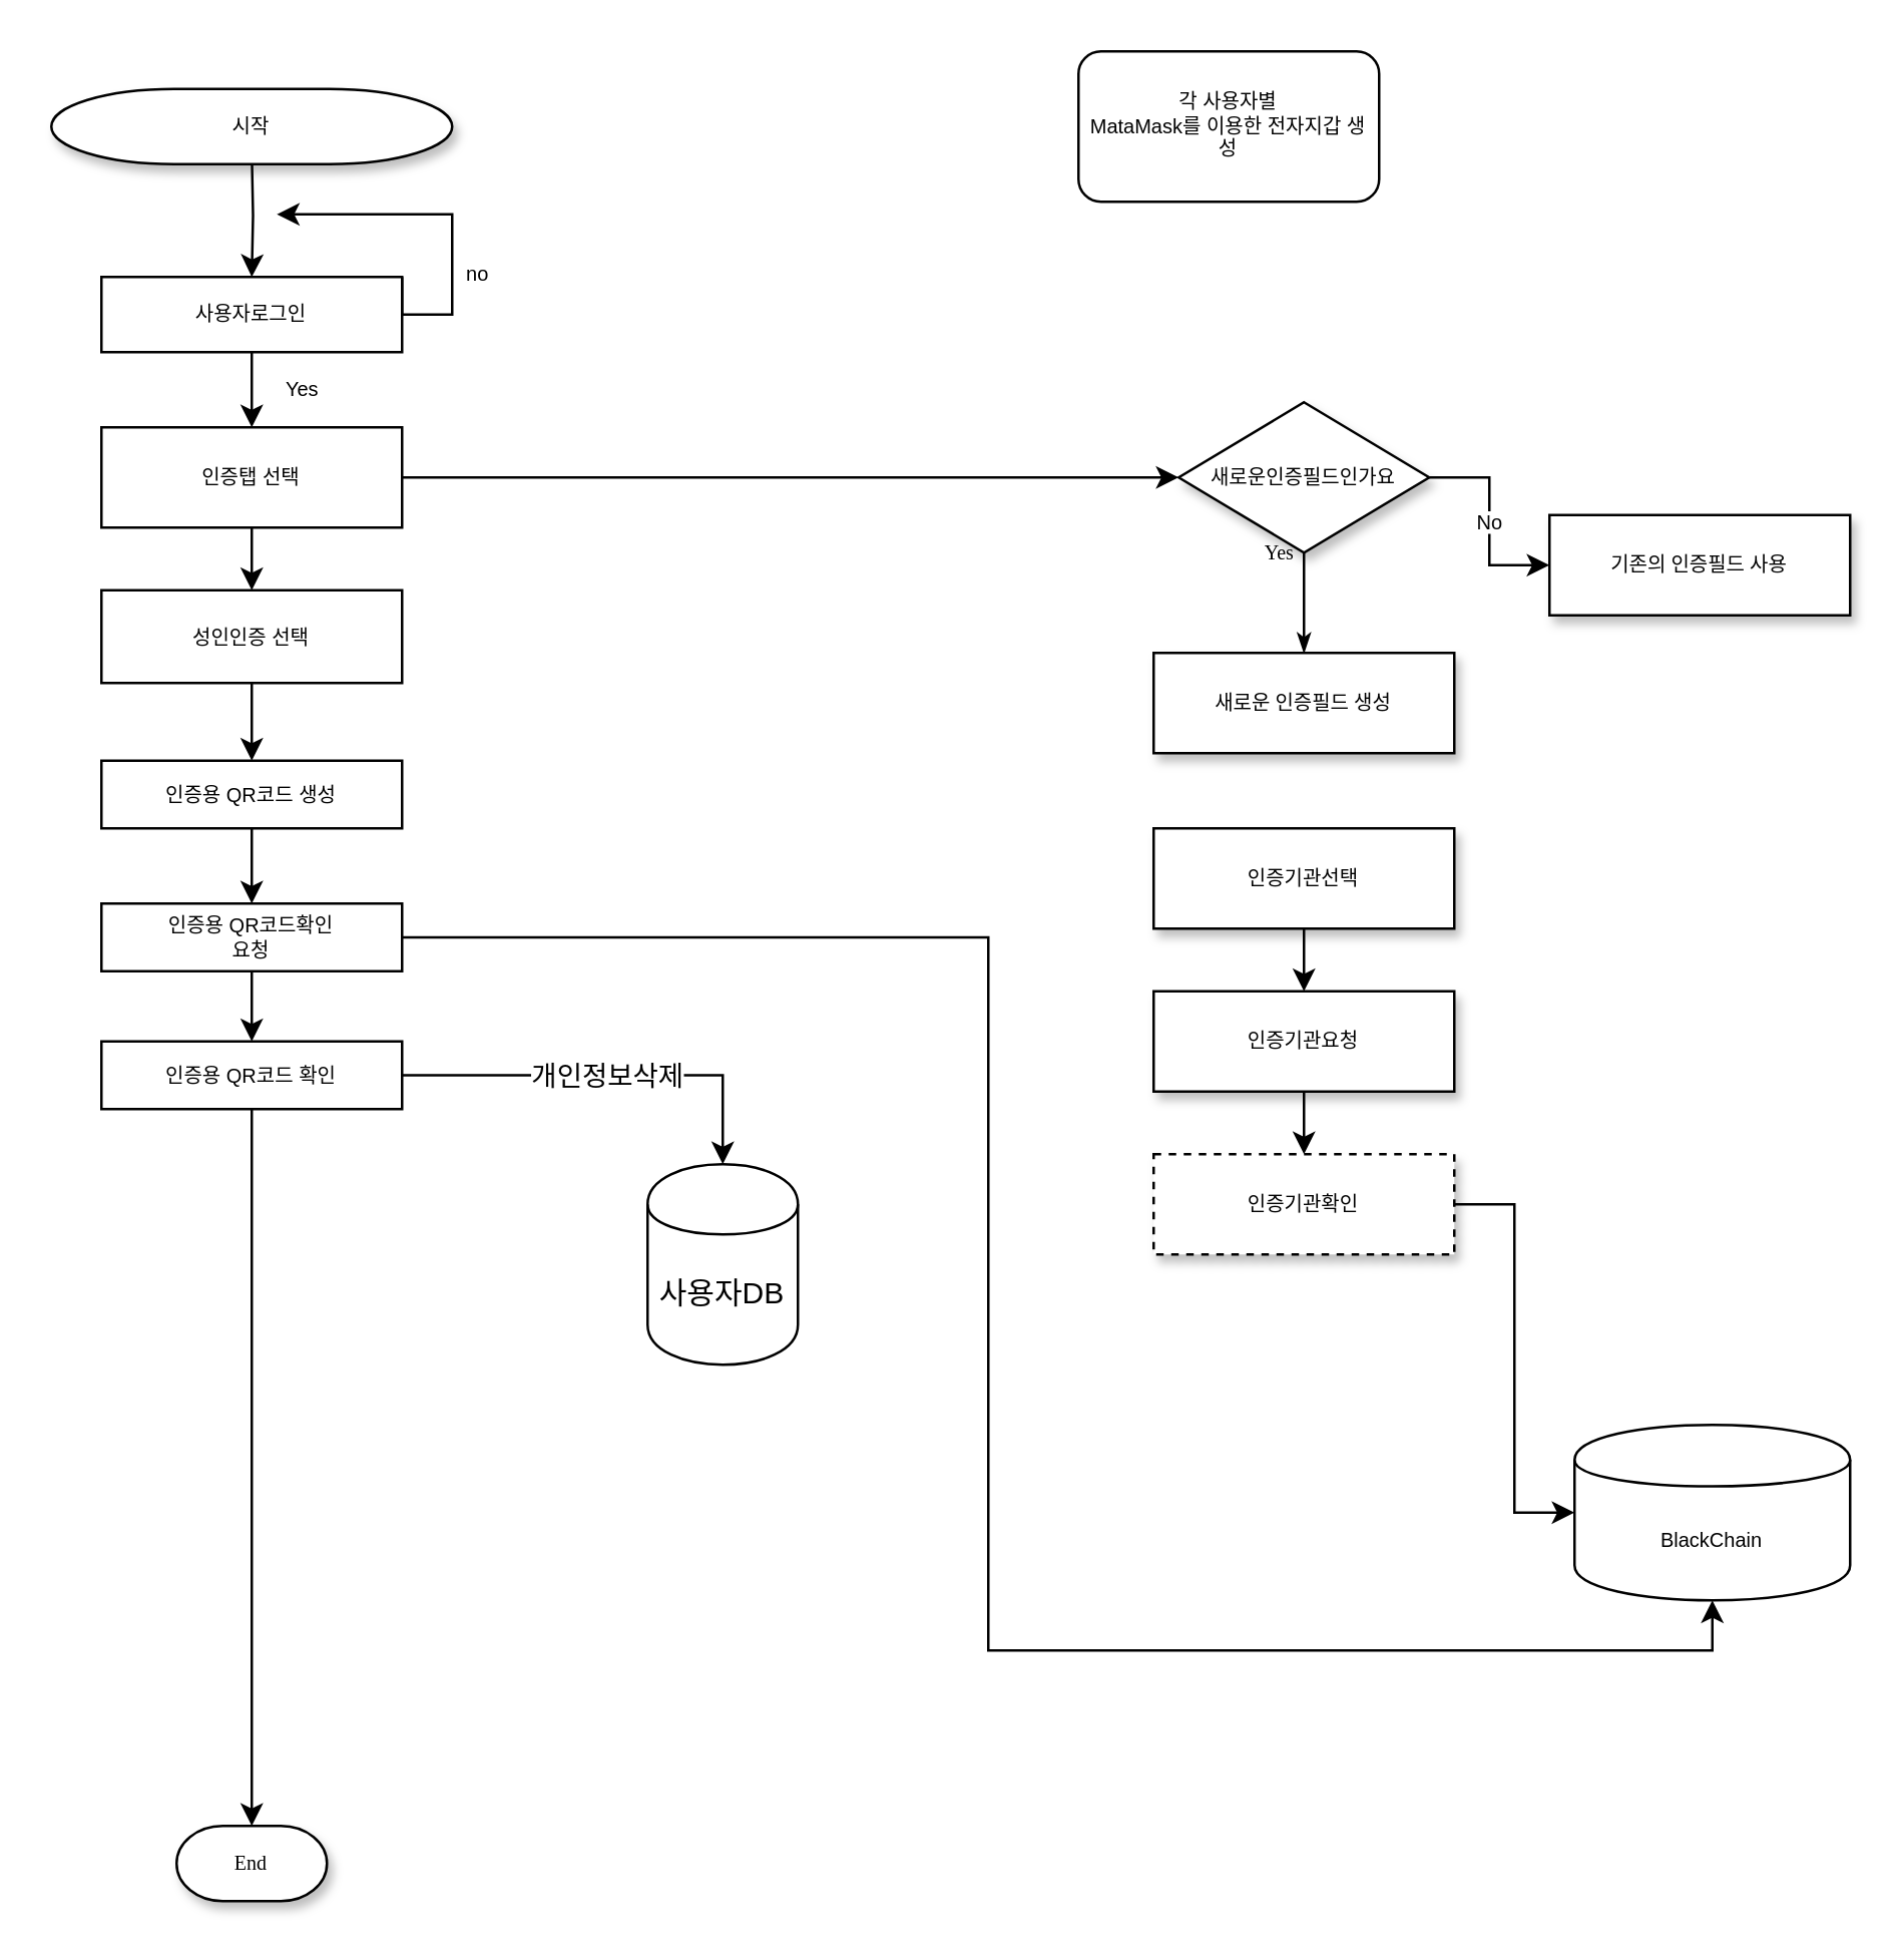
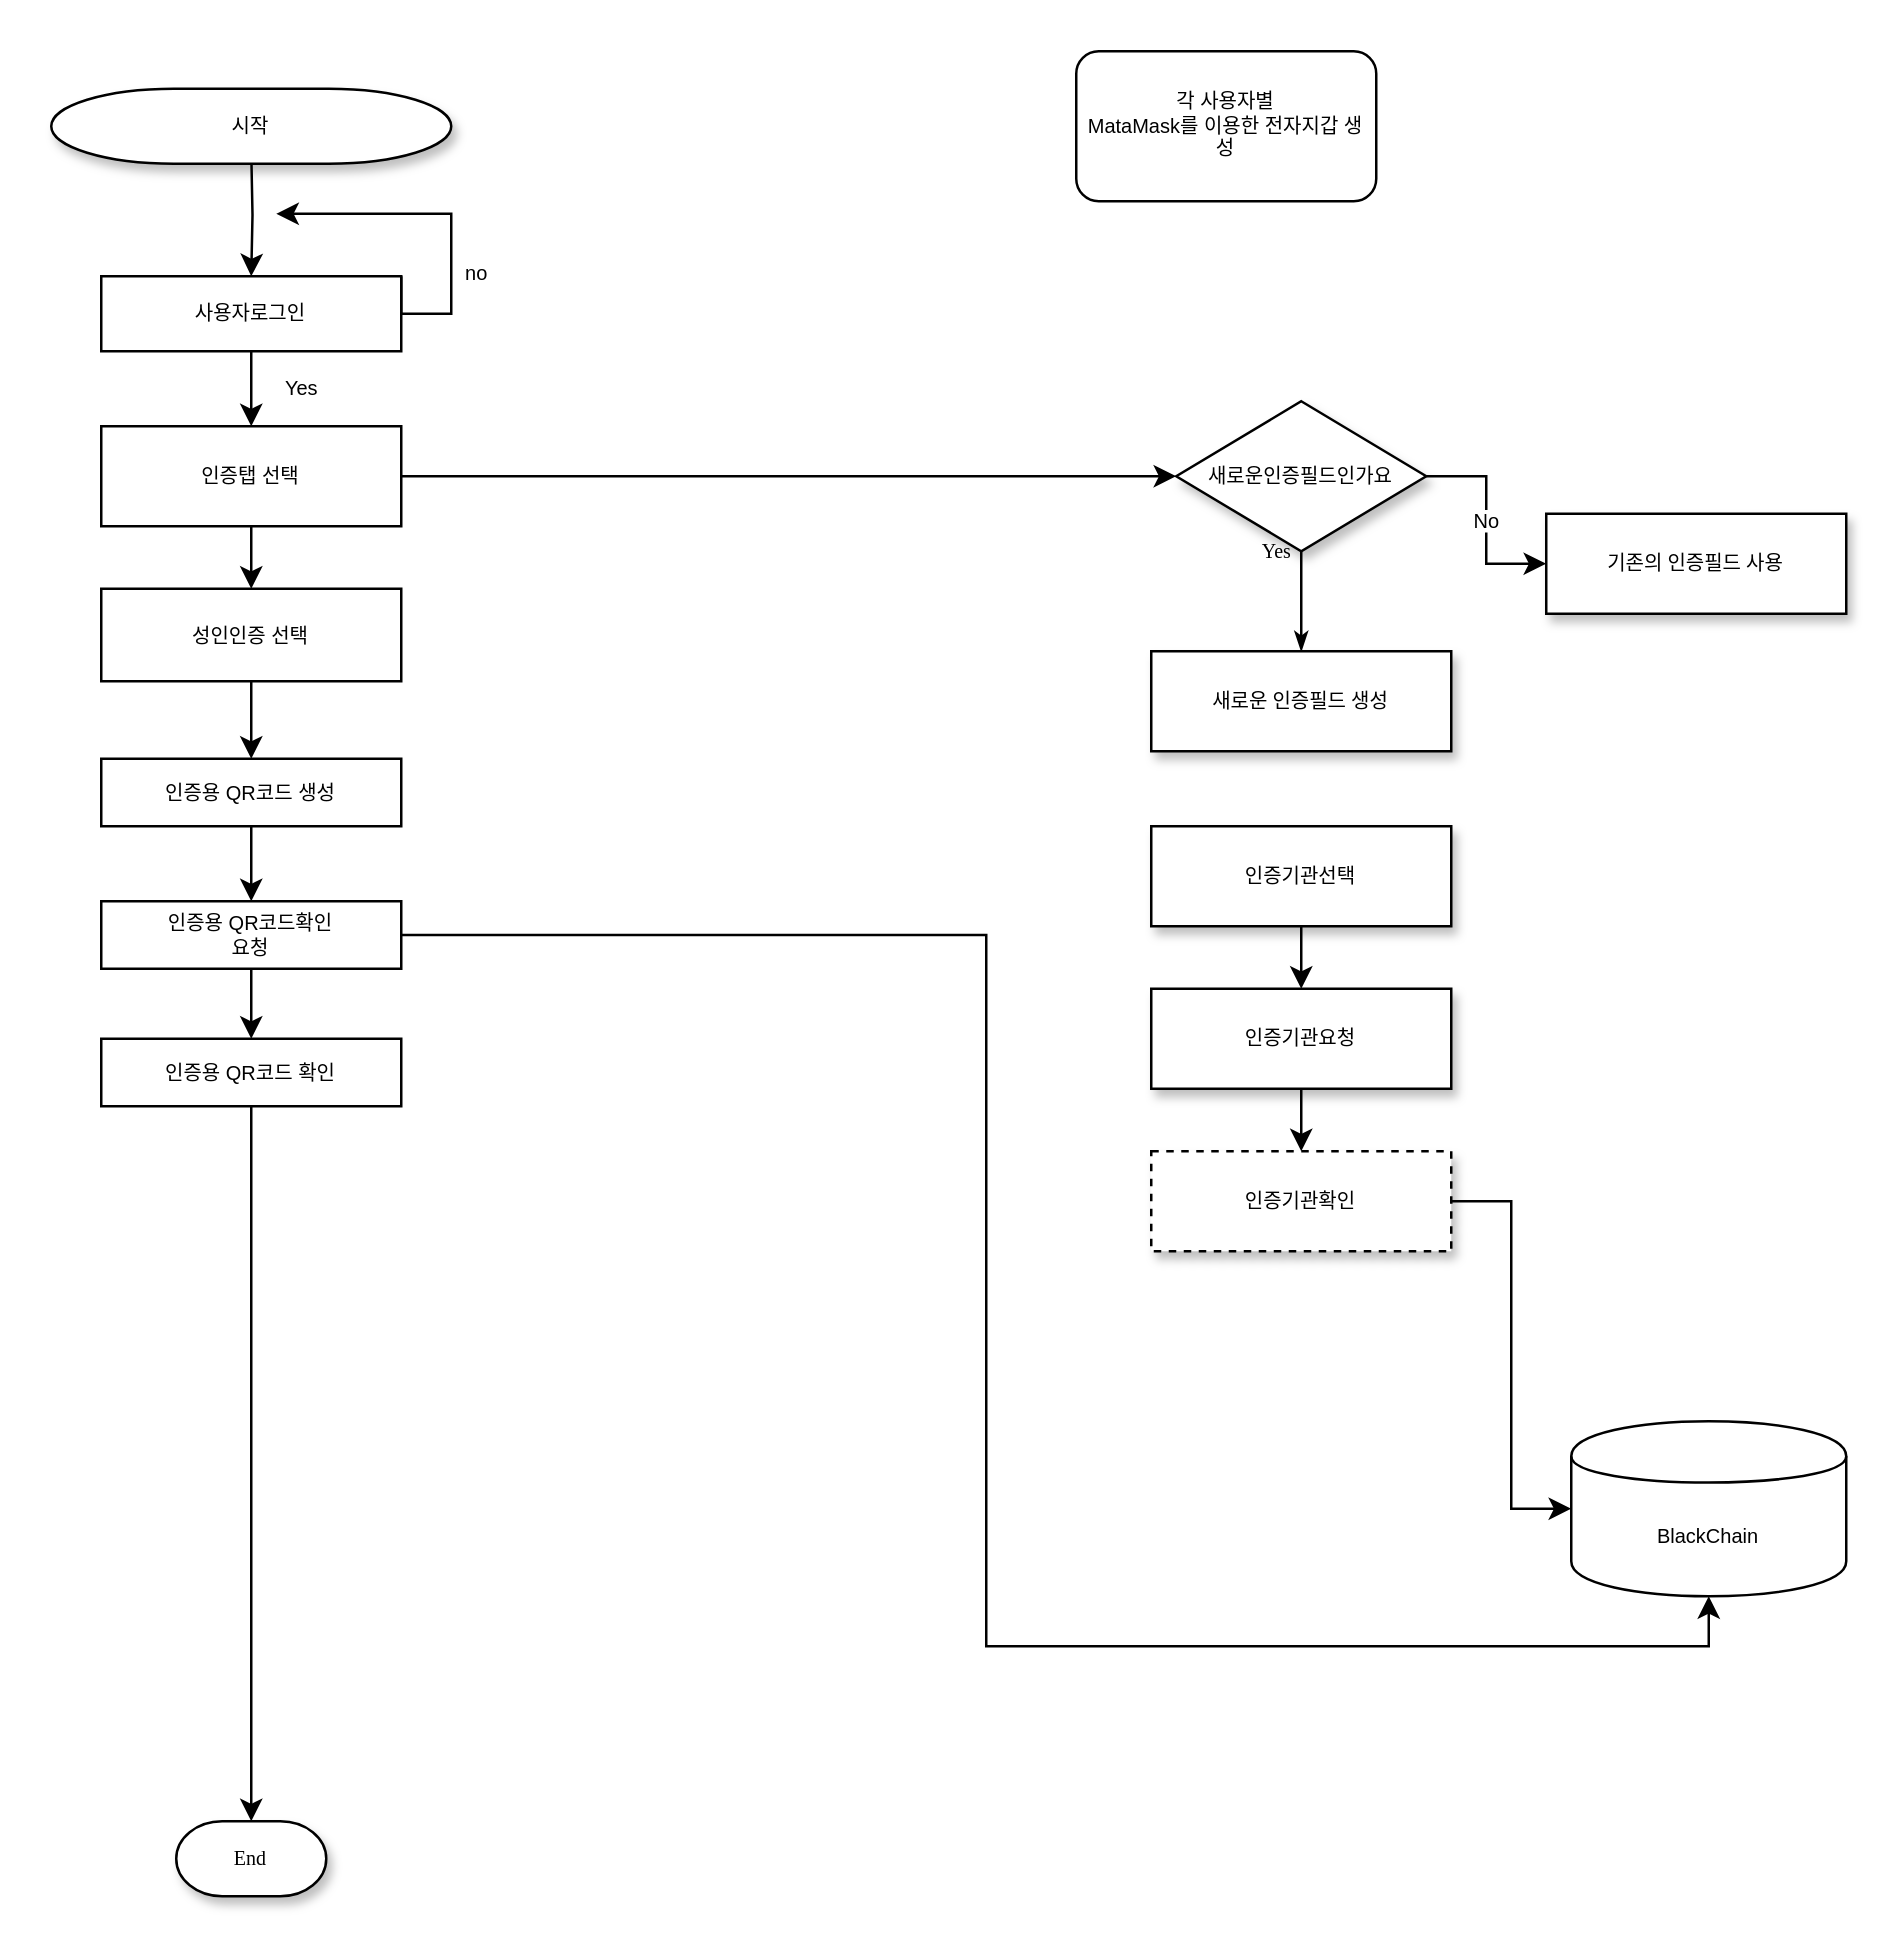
- <mxCell id="25" value="개인정보삭제" style="edgeStyle=orthogonalEdgeStyle;rounded=0;orthogonalLoop=1;jettySize=auto;html=1;" parent="1" source="26" target="35" edge="1"><mxGeometry relative="1" as="geometry" /></mxCell>
- <mxCell id="35" value="사용자DB" style="shape=cylinder;whiteSpace=wrap;html=1;boundedLbl=1;backgroundOutline=1;" parent="1" vertex="1"><mxGeometry x="258" y="464" width="60" height="80" as="geometry" /></mxCell>
